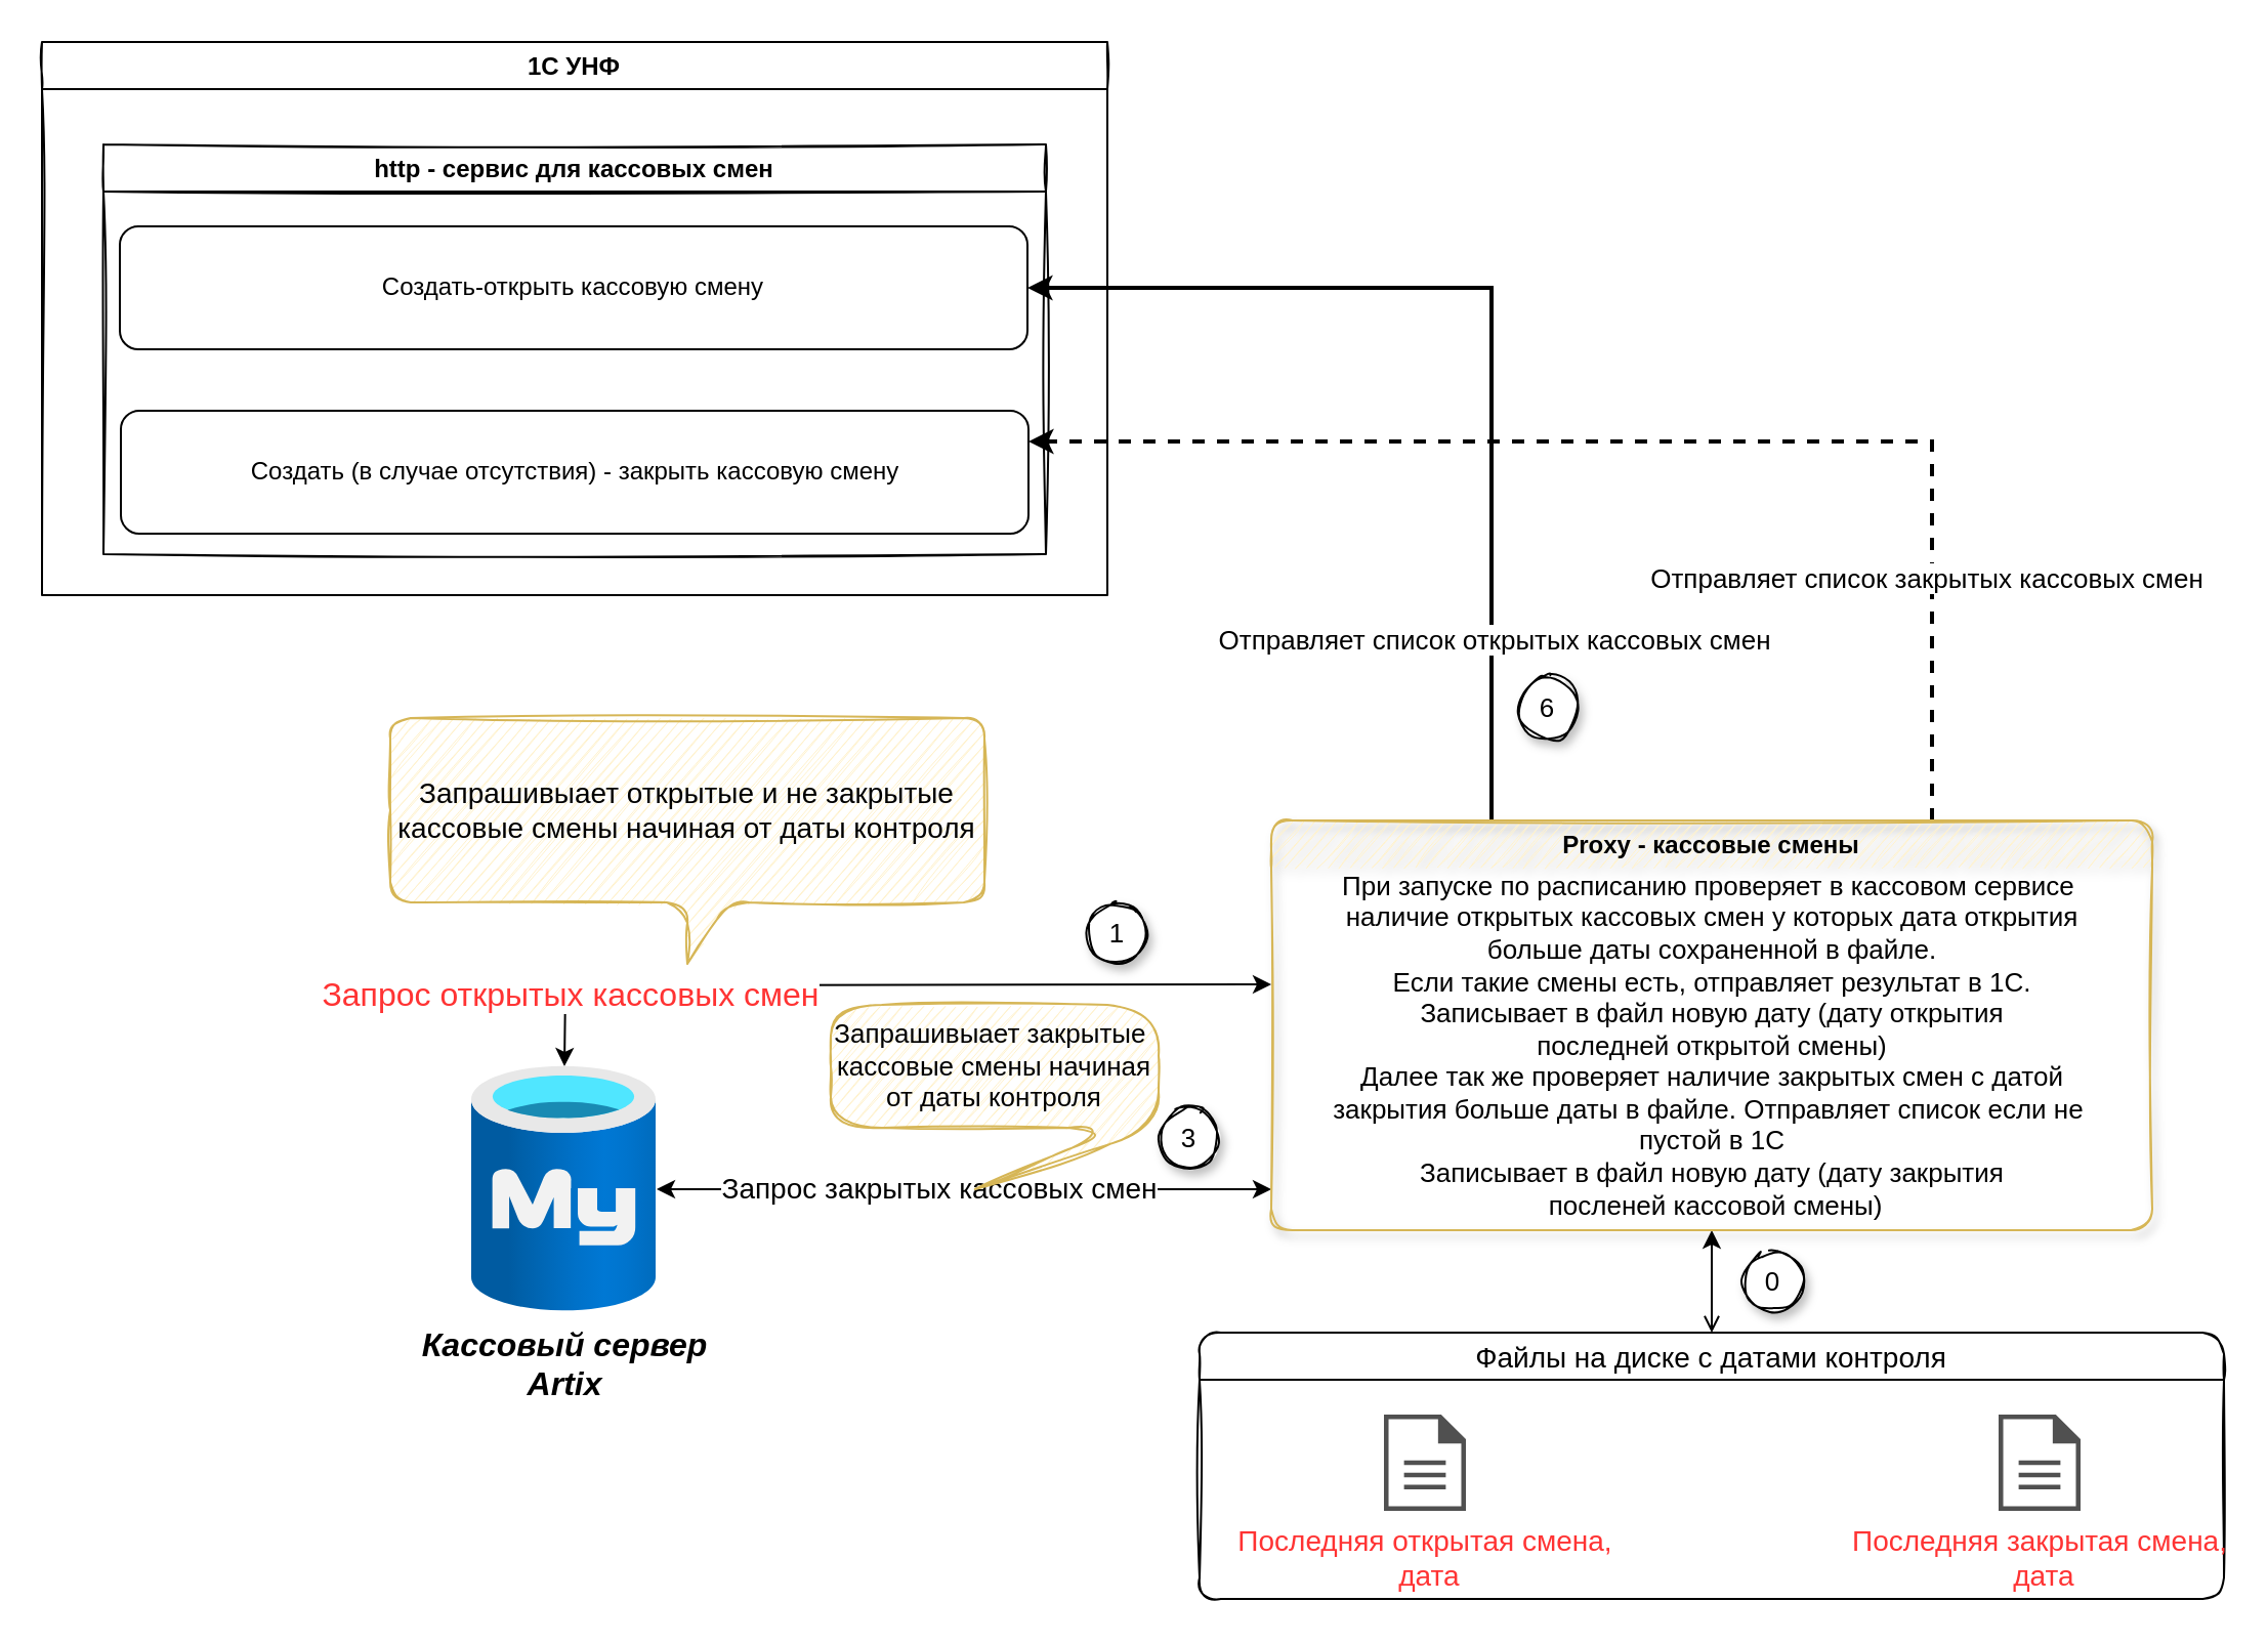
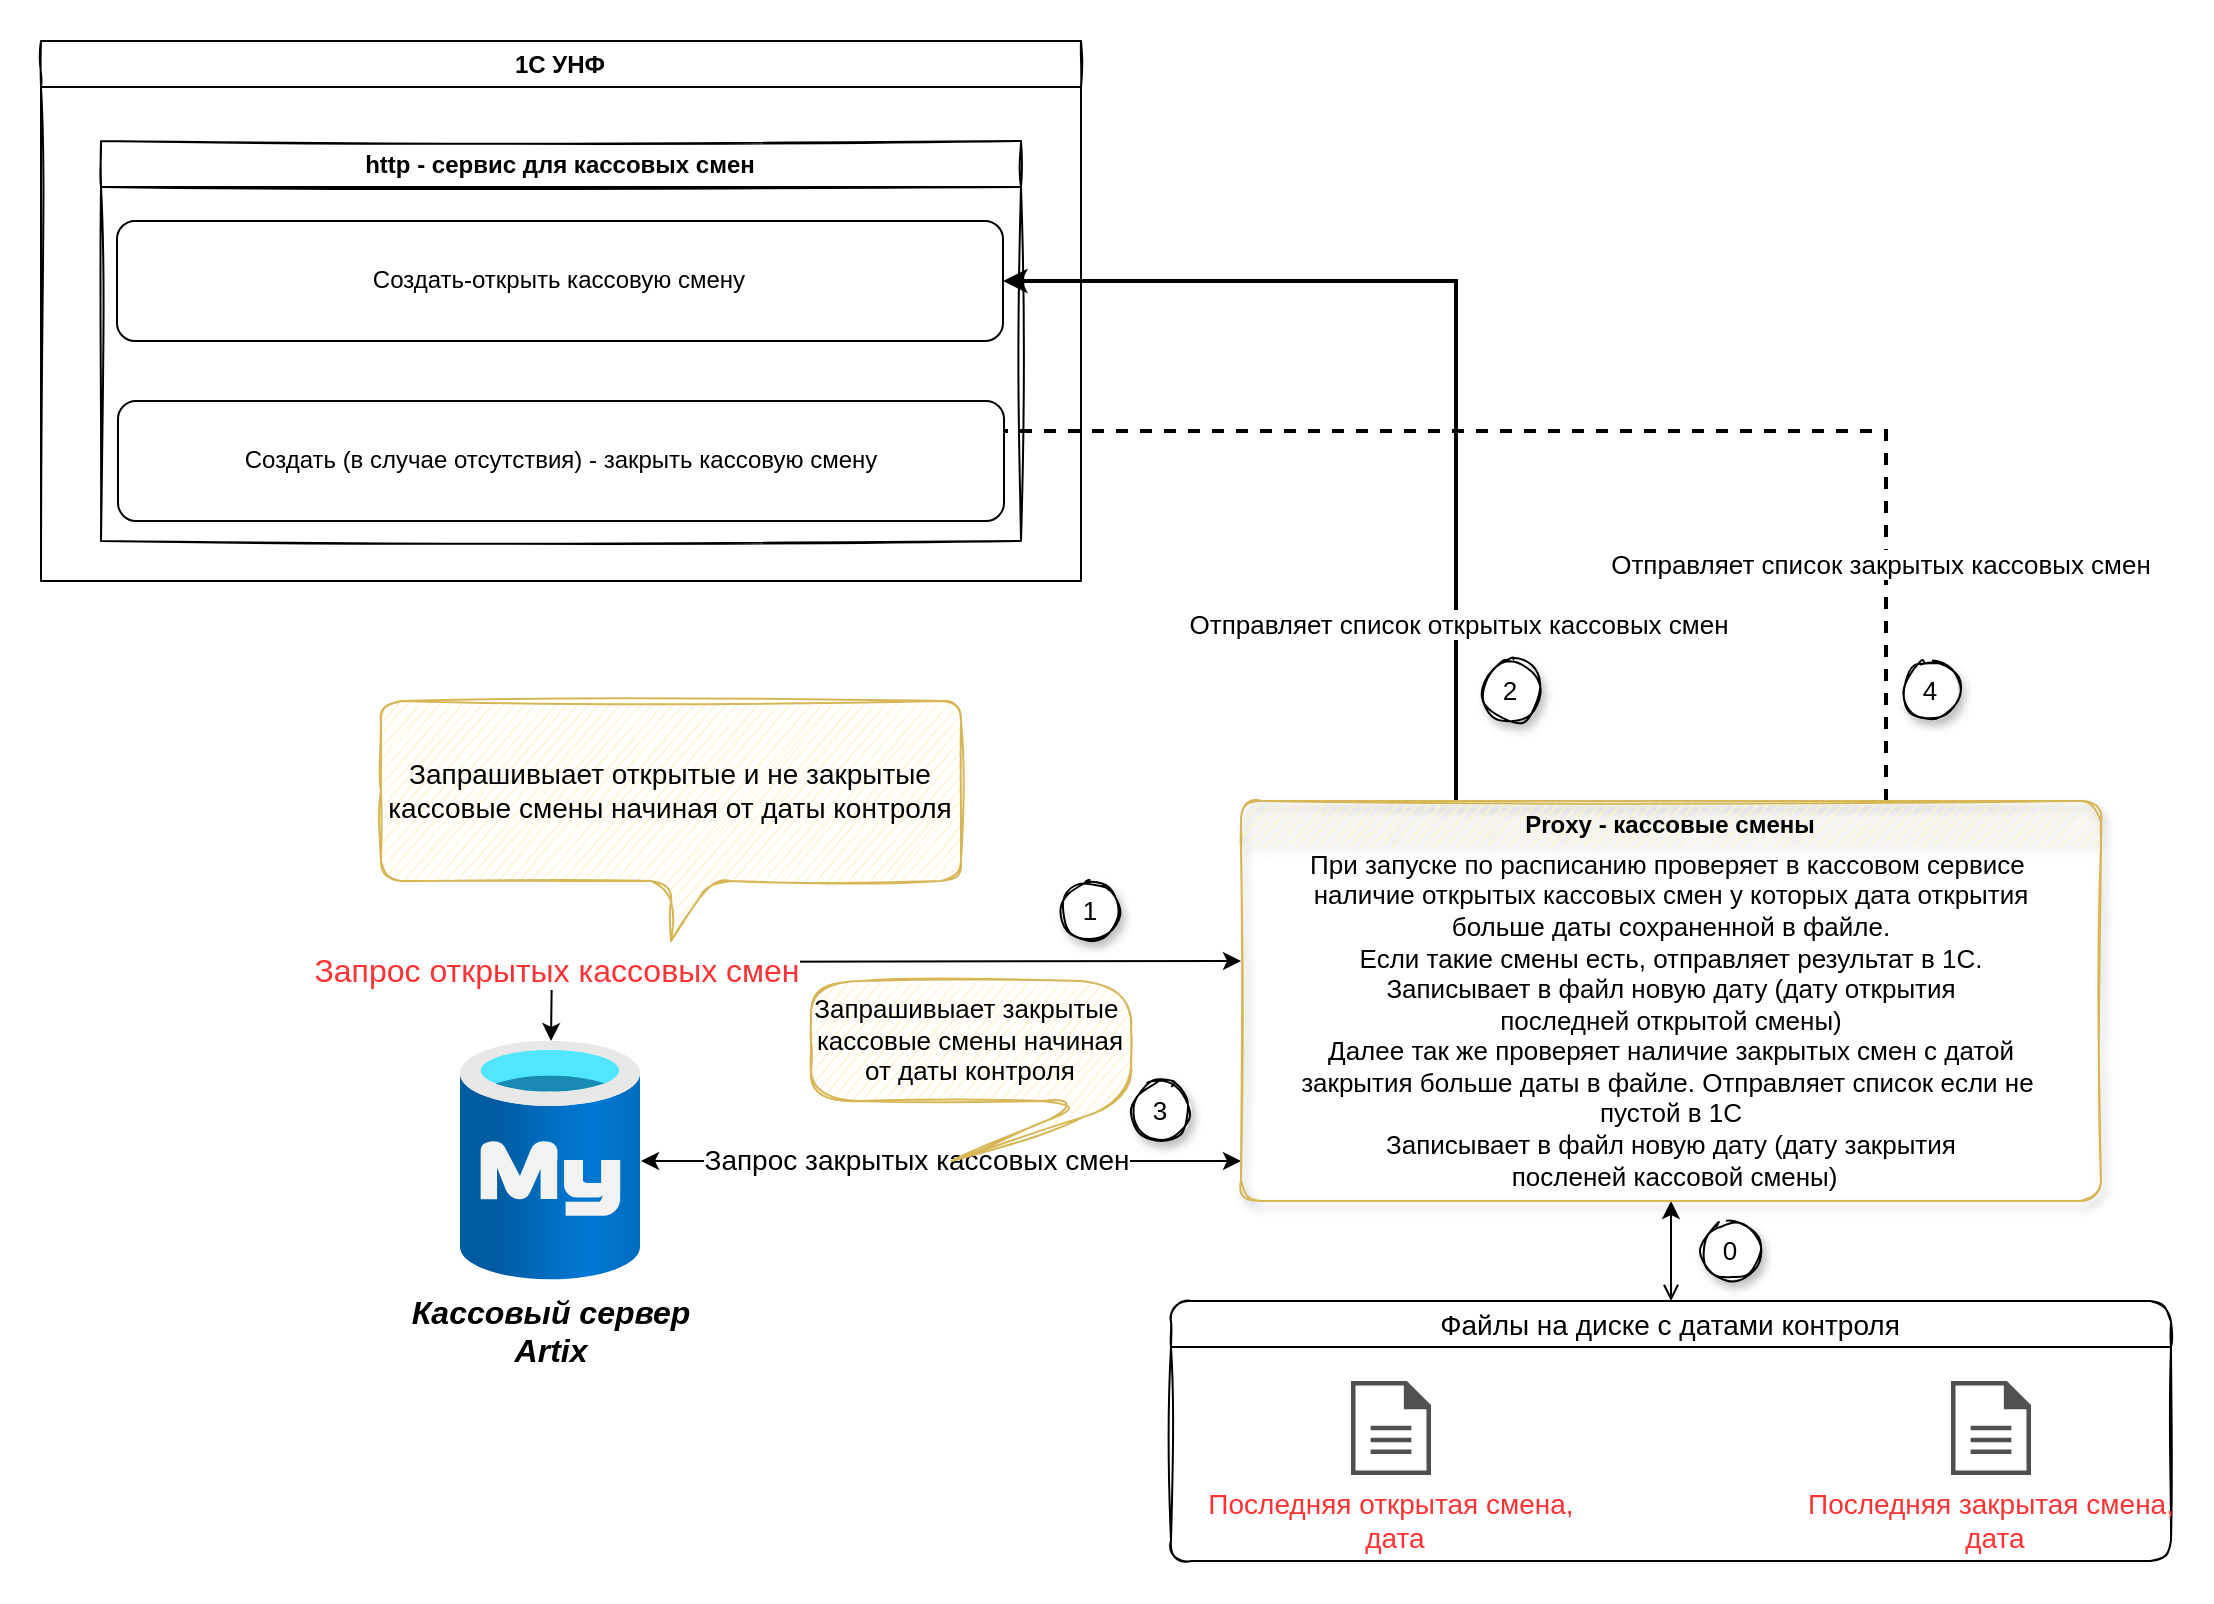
- <mxCell id="11" style="edgeStyle=orthogonalEdgeStyle;rounded=0;orthogonalLoop=1;jettySize=auto;html=1;exitX=0.75;exitY=0;exitDx=0;exitDy=0;entryX=1;entryY=0.25;entryDx=0;entryDy=0;fontSize=13;fontColor=#000000;startArrow=none;startFill=0;dashed=1;strokeWidth=2;" parent="1" source="22" target="5" edge="1"><mxGeometry relative="1" as="geometry" /></mxCell>
+ <mxCell id="11" style="edgeStyle=orthogonalEdgeStyle;rounded=0;orthogonalLoop=1;jettySize=auto;html=1;exitX=0.75;exitY=0;exitDx=0;exitDy=0;entryX=1;entryY=0.25;entryDx=0;entryDy=0;fontSize=13;fontColor=#000000;startArrow=none;startFill=0;dashed=1;strokeWidth=2;endArrow=none;" parent="1" source="22" target="5" edge="1"><mxGeometry relative="1" as="geometry" /></mxCell>
- <mxCell id="24" value="6" style="ellipse;whiteSpace=wrap;html=1;aspect=fixed;rounded=1;shadow=1;glass=0;sketch=1;fillStyle=auto;fontSize=13;fontColor=#000000;gradientColor=none;" parent="1" vertex="1"><mxGeometry x="740" y="330" width="30" height="30" as="geometry" /></mxCell>
+ <mxCell id="24" value="2" style="ellipse;whiteSpace=wrap;html=1;aspect=fixed;rounded=1;shadow=1;glass=0;sketch=1;fillStyle=auto;fontSize=13;fontColor=#000000;gradientColor=none;" parent="1" vertex="1"><mxGeometry x="740" y="330" width="30" height="30" as="geometry" /></mxCell>
+ <mxCell id="26" value="4" style="ellipse;whiteSpace=wrap;html=1;aspect=fixed;rounded=1;shadow=1;glass=0;sketch=1;fillStyle=auto;fontSize=13;fontColor=#000000;gradientColor=none;" parent="1" vertex="1"><mxGeometry x="950" y="330" width="30" height="30" as="geometry" /></mxCell>
